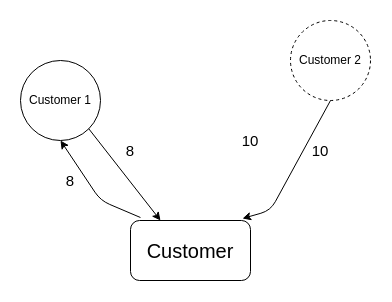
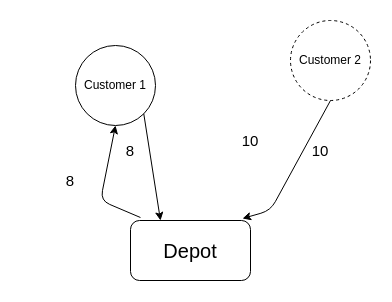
- <mxCell id="4" value="Customer 1&lt;br&gt;" style="ellipse;whiteSpace=wrap;html=1;aspect=fixed;" parent="1" vertex="1"><mxGeometry x="20" y="60" width="80" height="80" as="geometry" /></mxCell>
+ <mxCell id="4" value="Customer 1&lt;br&gt;" style="ellipse;whiteSpace=wrap;html=1;aspect=fixed;" parent="1" vertex="1"><mxGeometry x="75" y="45" width="80" height="80" as="geometry" /></mxCell>
- <mxCell id="2" value="&lt;font style=&quot;font-size: 20px&quot;&gt;Customer&lt;/font&gt;" style="rounded=1;whiteSpace=wrap;html=1;" parent="1" vertex="1"><mxGeometry x="130" y="220" width="120" height="60" as="geometry" /></mxCell>
+ <mxCell id="2" value="&lt;font style=&quot;font-size: 20px&quot;&gt;Depot&lt;/font&gt;" style="rounded=1;whiteSpace=wrap;html=1;" parent="1" vertex="1"><mxGeometry x="130" y="220" width="120" height="60" as="geometry" /></mxCell>
